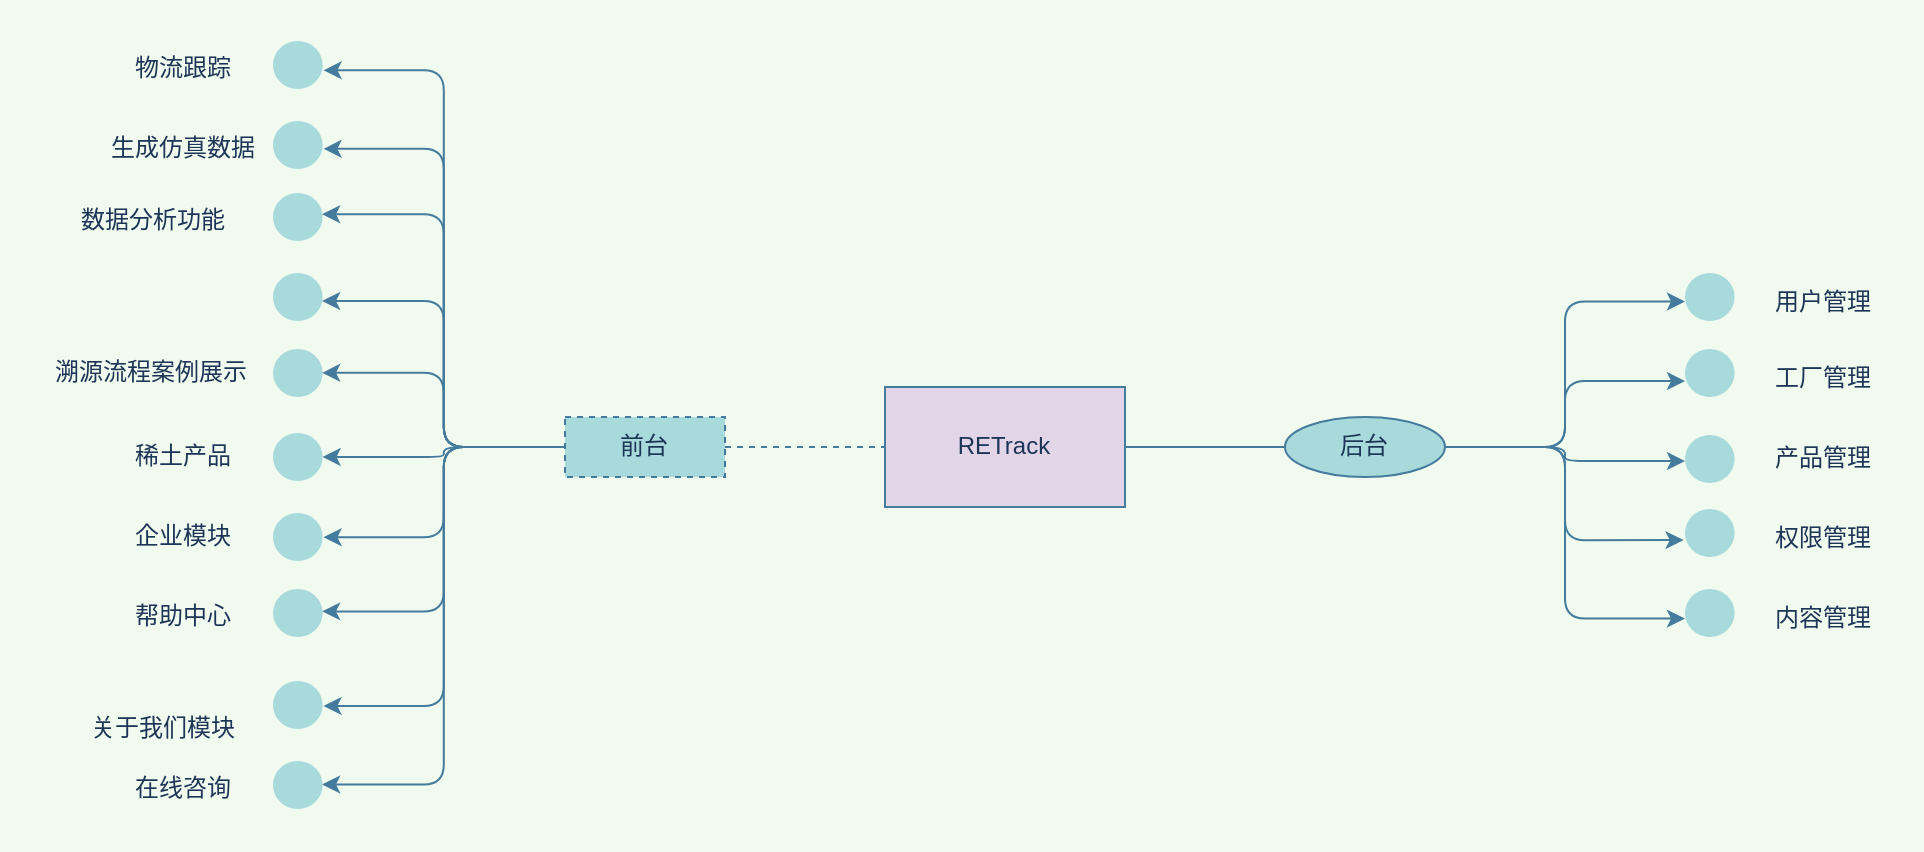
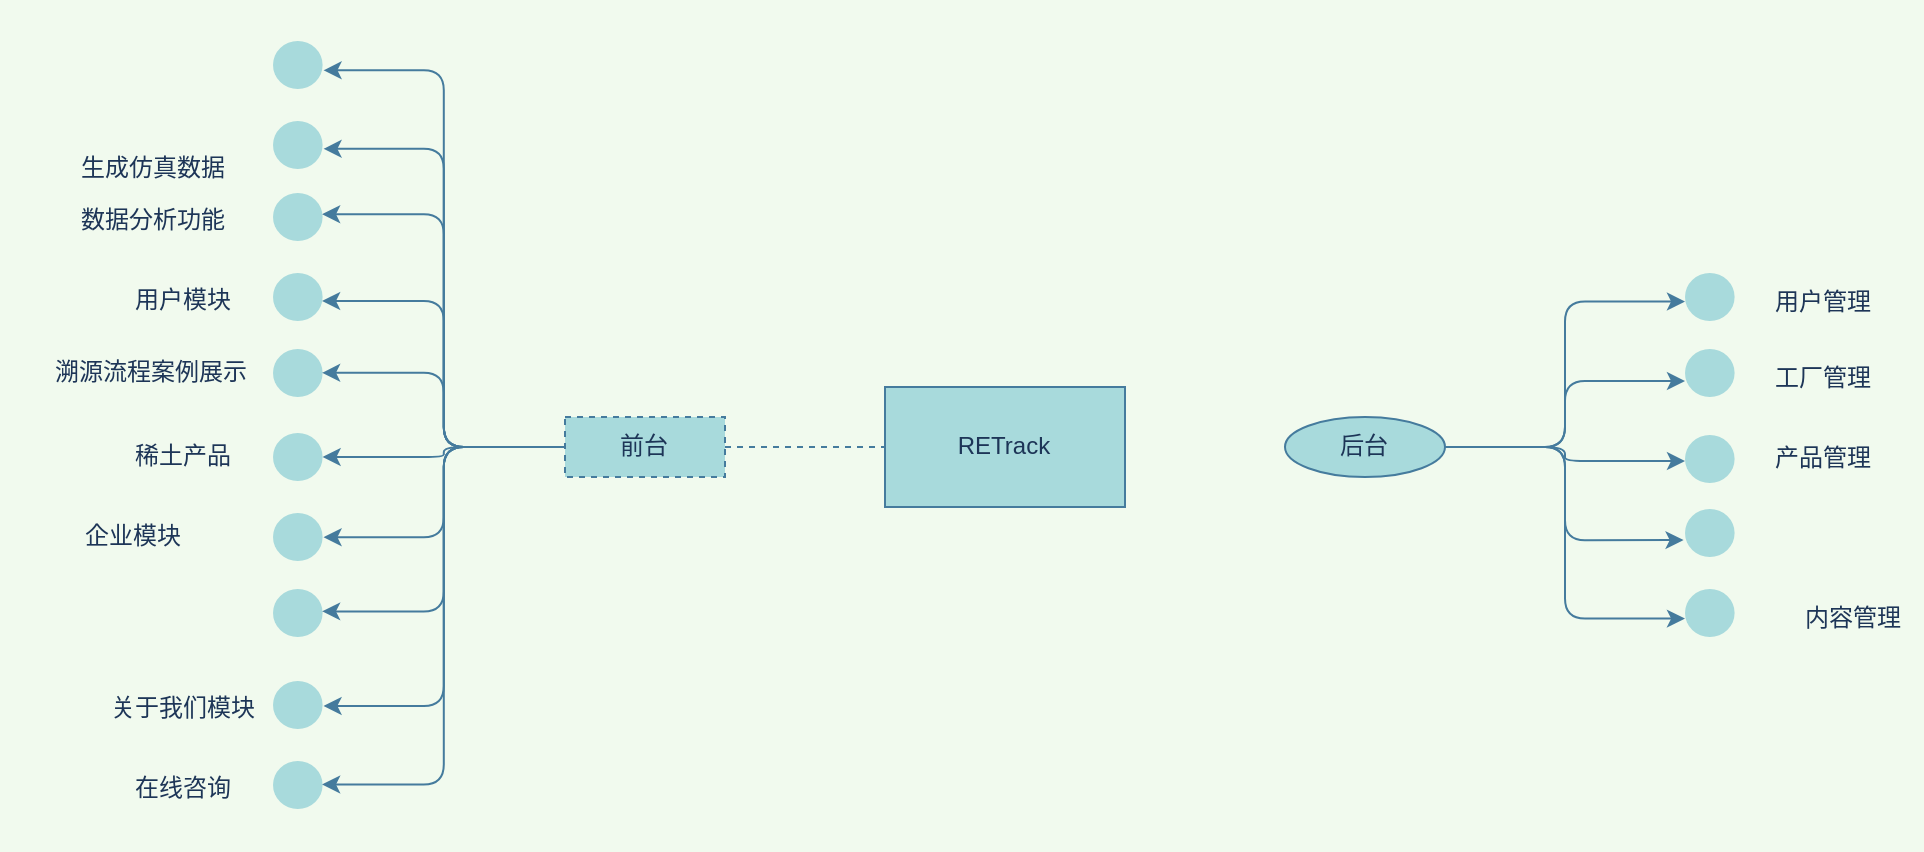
- <mxCell id="50" value="物流跟踪" style="text;html=1;align=center;verticalAlign=middle;resizable=0;points=[];autosize=1;strokeColor=none;fillColor=none;fontColor=#1D3557;rounded=0;" vertex="1" parent="1"><mxGeometry x="61" y="24" width="60" height="20" as="geometry" /></mxCell>
- <mxCell id="47" value="生成仿真数据" style="text;html=1;align=center;verticalAlign=middle;resizable=0;points=[];autosize=1;strokeColor=none;fillColor=none;fontColor=#1D3557;rounded=0;" vertex="1" parent="1"><mxGeometry x="46" y="64" width="90" height="20" as="geometry" /></mxCell>
+ <mxCell id="47" value="生成仿真数据" style="text;html=1;align=center;verticalAlign=middle;resizable=0;points=[];autosize=1;strokeColor=none;fillColor=none;fontColor=#1D3557;rounded=0;" vertex="1" parent="1"><mxGeometry x="31" y="74" width="90" height="20" as="geometry" /></mxCell>
+ <mxCell id="34" value="用户模块" style="text;html=1;align=center;verticalAlign=middle;resizable=0;points=[];autosize=1;strokeColor=none;fillColor=none;fontColor=#1D3557;rounded=0;" vertex="1" parent="1"><mxGeometry x="61" y="140" width="60" height="20" as="geometry" /></mxCell>
- <mxCell id="3" value="RETrack" style="rounded=0;whiteSpace=wrap;html=1;fillColor=#e1d5e7;strokeColor=#457B9D;fontColor=#1D3557;" parent="1" vertex="1"><mxGeometry x="442" y="193" width="120" height="60" as="geometry" /></mxCell>
+ <mxCell id="3" value="RETrack" style="rounded=0;whiteSpace=wrap;html=1;fillColor=#A8DADC;strokeColor=#457B9D;fontColor=#1D3557;" parent="1" vertex="1"><mxGeometry x="442" y="193" width="120" height="60" as="geometry" /></mxCell>
- <mxCell id="2" style="edgeStyle=orthogonalEdgeStyle;curved=0;sketch=0;orthogonalLoop=1;jettySize=auto;html=1;exitX=1;exitY=0.5;exitDx=0;exitDy=0;entryX=0;entryY=0.5;entryDx=0;entryDy=0;fontColor=#1D3557;strokeColor=#457B9D;fillColor=#A8DADC;endArrow=none;endFill=0;" edge="1" parent="1" source="3" target="8"><mxGeometry relative="1" as="geometry" /></mxCell>
- <mxCell id="38" value="企业模块" style="text;html=1;align=center;verticalAlign=middle;resizable=0;points=[];autosize=1;strokeColor=none;fillColor=none;fontColor=#1D3557;rounded=0;" vertex="1" parent="1"><mxGeometry x="61" y="258" width="60" height="20" as="geometry" /></mxCell>
+ <mxCell id="38" value="企业模块" style="text;html=1;align=center;verticalAlign=middle;resizable=0;points=[];autosize=1;strokeColor=none;fillColor=none;fontColor=#1D3557;rounded=0;" vertex="1" parent="1"><mxGeometry x="36" y="258" width="60" height="20" as="geometry" /></mxCell>
- <mxCell id="13" value="权限管理" style="text;html=1;align=center;verticalAlign=middle;resizable=0;points=[];autosize=1;strokeColor=none;fillColor=none;fontColor=#1D3557;rounded=0;" vertex="1" parent="1"><mxGeometry x="882" y="260" width="58" height="18" as="geometry" /></mxCell>
- <mxCell id="37" value="帮助中心" style="text;html=1;align=center;verticalAlign=middle;resizable=0;points=[];autosize=1;strokeColor=none;fillColor=none;fontColor=#1D3557;rounded=0;" vertex="1" parent="1"><mxGeometry x="61" y="298" width="60" height="20" as="geometry" /></mxCell>
- <mxCell id="12" value="内容管理" style="text;html=1;align=center;verticalAlign=middle;resizable=0;points=[];autosize=1;strokeColor=none;fillColor=none;fontColor=#1D3557;rounded=0;" parent="1" vertex="1"><mxGeometry x="882" y="300" width="58" height="18" as="geometry" /></mxCell>
+ <mxCell id="12" value="内容管理" style="text;html=1;align=center;verticalAlign=middle;resizable=0;points=[];autosize=1;strokeColor=none;fillColor=none;fontColor=#1D3557;rounded=0;" parent="1" vertex="1"><mxGeometry x="897" y="300" width="58" height="18" as="geometry" /></mxCell>
- <mxCell id="41" value="关于我们模块" style="text;html=1;align=center;verticalAlign=middle;resizable=0;points=[];autosize=1;strokeColor=none;fillColor=none;fontColor=#1D3557;rounded=0;" vertex="1" parent="1"><mxGeometry x="36" y="354" width="90" height="20" as="geometry" /></mxCell>
+ <mxCell id="41" value="关于我们模块" style="text;html=1;align=center;verticalAlign=middle;resizable=0;points=[];autosize=1;strokeColor=none;fillColor=none;fontColor=#1D3557;rounded=0;" vertex="1" parent="1"><mxGeometry x="46" y="344" width="90" height="20" as="geometry" /></mxCell>
